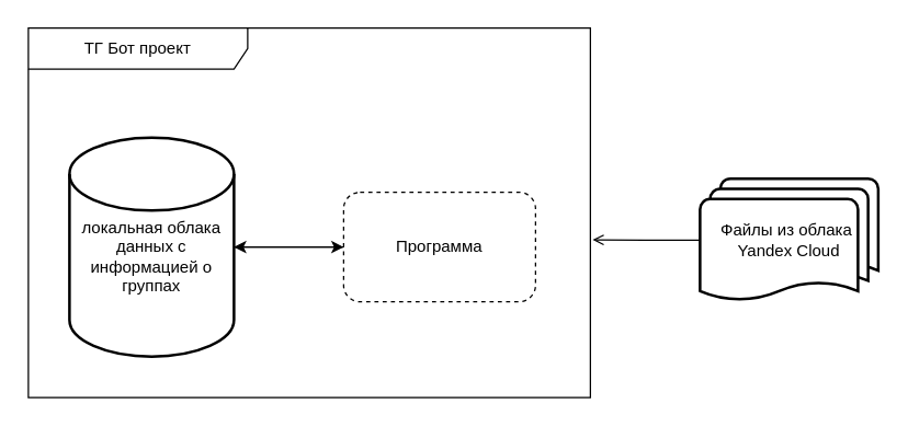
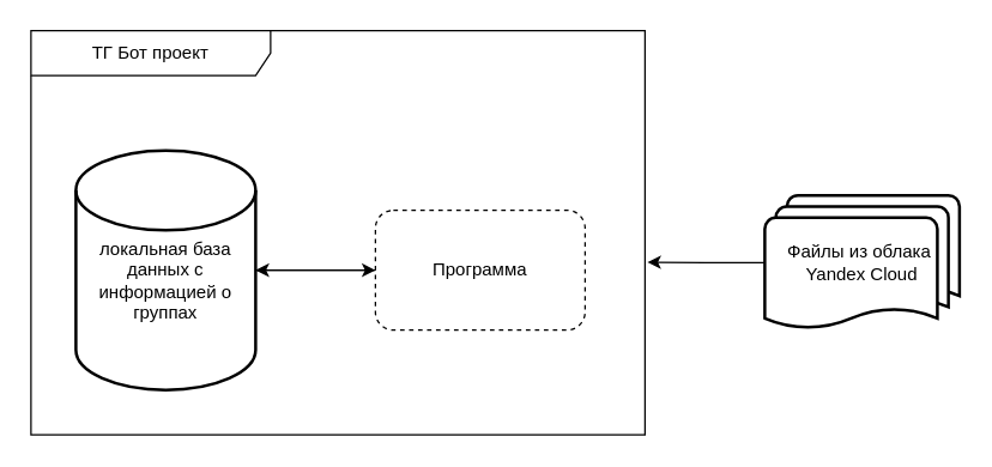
- <mxCell id="8" style="edgeStyle=orthogonalEdgeStyle;rounded=0;orthogonalLoop=1;jettySize=auto;html=1;entryX=1.004;entryY=0.573;entryDx=0;entryDy=0;entryPerimeter=0;endArrow=open;" edge="1" parent="1" source="7" target="2"><mxGeometry relative="1" as="geometry" /></mxCell>
+ <mxCell id="8" style="edgeStyle=orthogonalEdgeStyle;rounded=0;orthogonalLoop=1;jettySize=auto;html=1;entryX=1.004;entryY=0.573;entryDx=0;entryDy=0;entryPerimeter=0;" edge="1" parent="1" source="7" target="2"><mxGeometry relative="1" as="geometry" /></mxCell>
- <mxCell id="5" value="&lt;div&gt;&lt;br&gt;&lt;/div&gt;локальная облака данных с информацией о группах" style="strokeWidth=2;html=1;shape=mxgraph.flowchart.database;whiteSpace=wrap;" vertex="1" parent="2"><mxGeometry x="30" y="80" width="120" height="160" as="geometry" /></mxCell>
+ <mxCell id="5" value="&lt;div&gt;&lt;br&gt;&lt;/div&gt;локальная база данных с информацией о группах" style="strokeWidth=2;html=1;shape=mxgraph.flowchart.database;whiteSpace=wrap;" vertex="1" parent="2"><mxGeometry x="30" y="80" width="120" height="160" as="geometry" /></mxCell>
